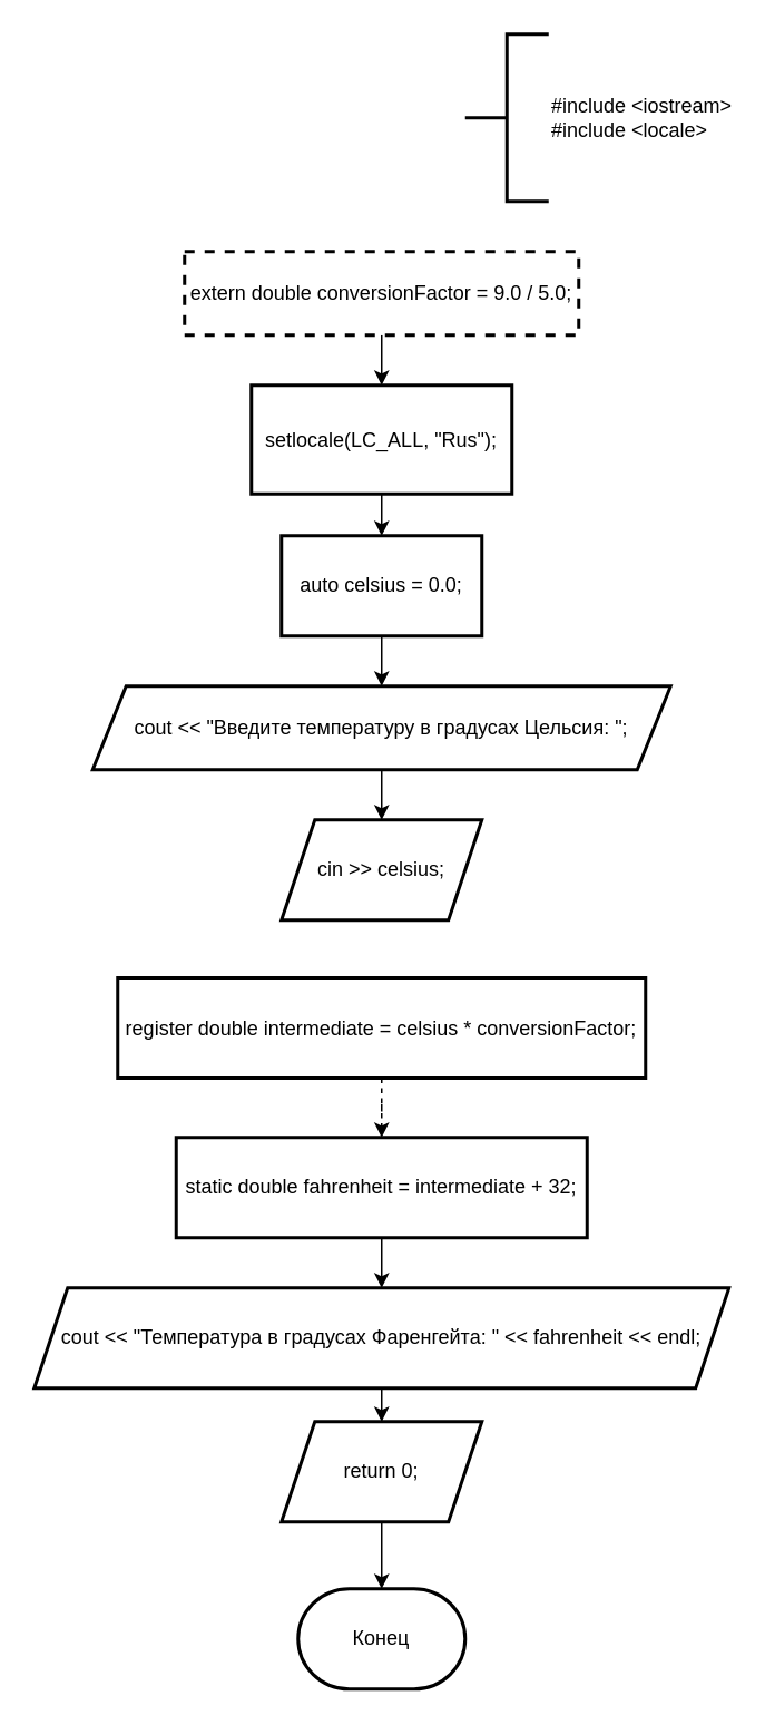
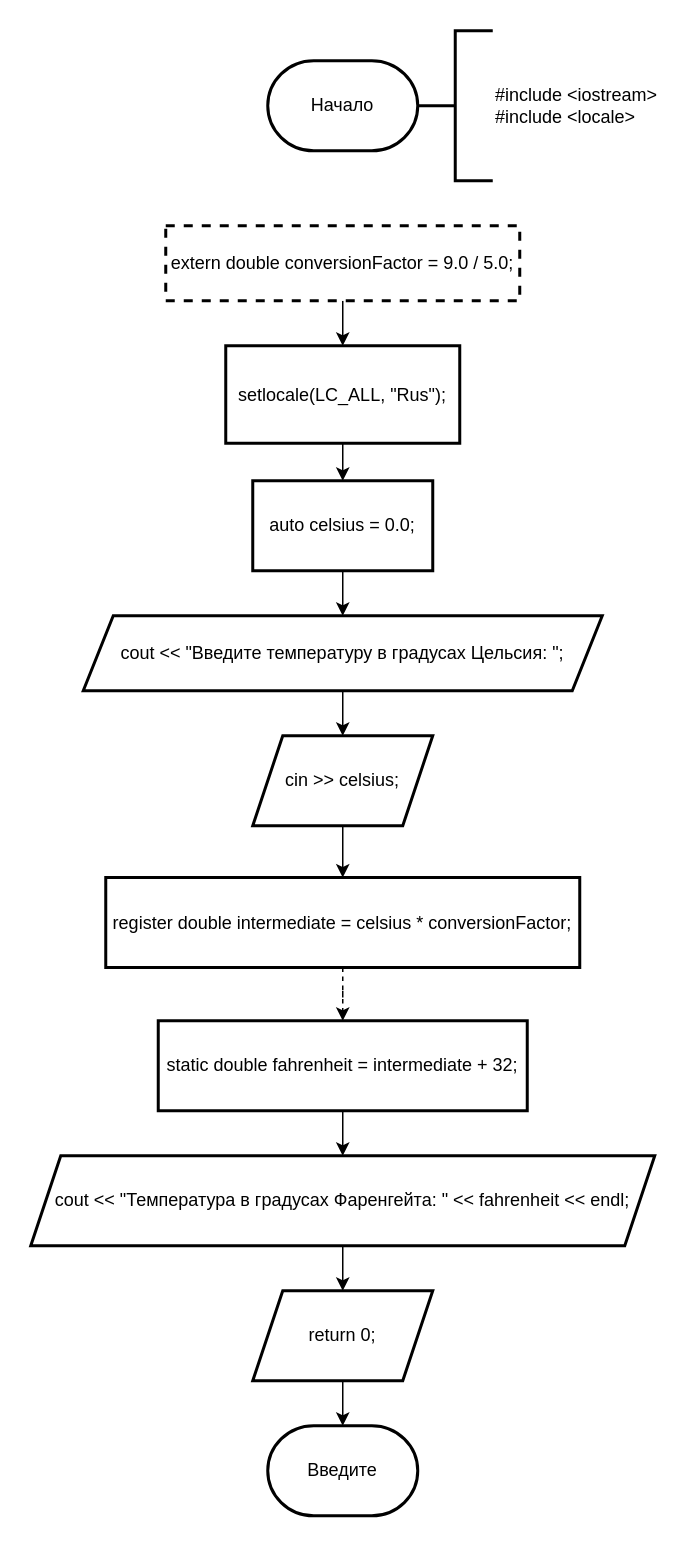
+ <mxCell id="2" value="Начало" style="strokeWidth=2;html=1;shape=mxgraph.flowchart.terminator;whiteSpace=wrap;" vertex="1" parent="1"><mxGeometry x="178" y="40" width="100" height="60" as="geometry" /></mxCell>
+ <mxCell id="12" value="" style="edgeStyle=orthogonalEdgeStyle;rounded=0;orthogonalLoop=1;jettySize=auto;html=1;" edge="1" parent="1" source="13" target="15"><mxGeometry relative="1" as="geometry" /></mxCell>
- <mxCell id="20" value="return 0;" style="shape=parallelogram;perimeter=parallelogramPerimeter;whiteSpace=wrap;html=1;fixedSize=1;strokeWidth=2;" vertex="1" parent="1"><mxGeometry x="168" y="850" width="120" height="60" as="geometry" /></mxCell>
+ <mxCell id="20" value="return 0;" style="shape=parallelogram;perimeter=parallelogramPerimeter;whiteSpace=wrap;html=1;fixedSize=1;strokeWidth=2;" vertex="1" parent="1"><mxGeometry x="168" y="860" width="120" height="60" as="geometry" /></mxCell>
- <mxCell id="21" value="Конец" style="strokeWidth=2;html=1;shape=mxgraph.flowchart.terminator;whiteSpace=wrap;" vertex="1" parent="1"><mxGeometry x="178" y="950" width="100" height="60" as="geometry" /></mxCell>
+ <mxCell id="21" value="Введите" style="strokeWidth=2;html=1;shape=mxgraph.flowchart.terminator;whiteSpace=wrap;" vertex="1" parent="1"><mxGeometry x="178" y="950" width="100" height="60" as="geometry" /></mxCell>
